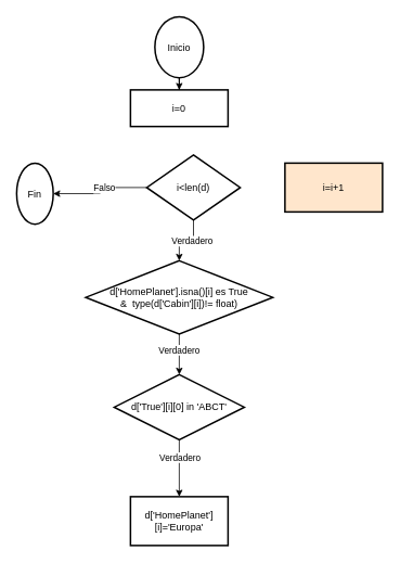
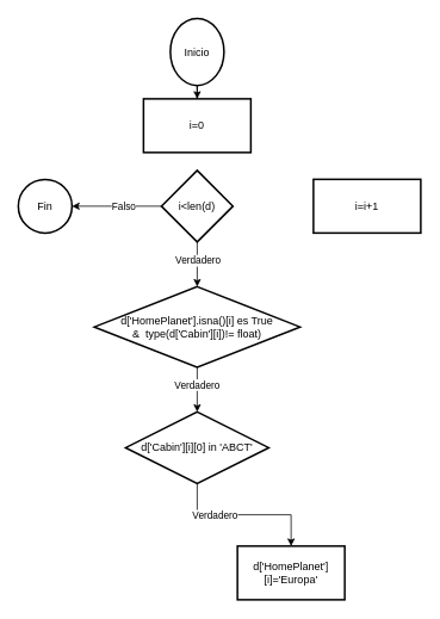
- <mxCell id="4" value="i=0" style="whiteSpace=wrap;html=1;strokeWidth=2;" vertex="1" parent="1"><mxGeometry x="160" y="110" width="120" height="45" as="geometry" /></mxCell>
+ <mxCell id="4" value="i=0" style="whiteSpace=wrap;html=1;strokeWidth=2;" vertex="1" parent="1"><mxGeometry x="160" y="110" width="120" height="60" as="geometry" /></mxCell>
- <mxCell id="9" value="i&amp;lt;len(d)" style="rhombus;whiteSpace=wrap;html=1;strokeWidth=2;" vertex="1" parent="1"><mxGeometry x="180" y="190" width="115" height="80" as="geometry" /></mxCell>
+ <mxCell id="9" value="i&amp;lt;len(d)" style="rhombus;whiteSpace=wrap;html=1;strokeWidth=2;" vertex="1" parent="1"><mxGeometry x="180" y="190" width="80" height="80" as="geometry" /></mxCell>
- <mxCell id="14" value="i=i+1" style="whiteSpace=wrap;html=1;strokeWidth=2;fillColor=#ffe6cc;" vertex="1" parent="1"><mxGeometry x="350" y="200" width="120" height="60" as="geometry" /></mxCell>
+ <mxCell id="14" value="i=i+1" style="whiteSpace=wrap;html=1;strokeWidth=2;" vertex="1" parent="1"><mxGeometry x="350" y="200" width="120" height="60" as="geometry" /></mxCell>
- <mxCell id="10" value="Fin" style="strokeWidth=2;html=1;shape=mxgraph.flowchart.start_2;whiteSpace=wrap;" vertex="1" parent="1"><mxGeometry x="20" y="200" width="45" height="75" as="geometry" /></mxCell>
+ <mxCell id="10" value="Fin" style="strokeWidth=2;html=1;shape=mxgraph.flowchart.start_2;whiteSpace=wrap;" vertex="1" parent="1"><mxGeometry x="20" y="200" width="60" height="60" as="geometry" /></mxCell>
- <mxCell id="17" value="&lt;span style=&quot;font-size: 12px;&quot;&gt;d['True'][i][0] in 'ABCT'&lt;/span&gt;" style="rhombus;whiteSpace=wrap;html=1;strokeWidth=2;" vertex="1" parent="1"><mxGeometry x="140" y="460" width="160" height="80" as="geometry" /></mxCell>
+ <mxCell id="17" value="&lt;span style=&quot;font-size: 12px;&quot;&gt;d['Cabin'][i][0] in 'ABCT'&lt;/span&gt;" style="rhombus;whiteSpace=wrap;html=1;strokeWidth=2;" vertex="1" parent="1"><mxGeometry x="140" y="460" width="160" height="80" as="geometry" /></mxCell>
- <mxCell id="18" value="&lt;div&gt;&lt;span style=&quot;font-size: 12px;&quot;&gt;d['HomePlanet'][i]='Europa'&lt;/span&gt;&lt;/div&gt;" style="whiteSpace=wrap;html=1;strokeWidth=2;" vertex="1" parent="1"><mxGeometry x="160" y="610" width="120" height="60" as="geometry" /></mxCell>
+ <mxCell id="18" value="&lt;div&gt;&lt;span style=&quot;font-size: 12px;&quot;&gt;d['HomePlanet'][i]='Europa'&lt;/span&gt;&lt;/div&gt;" style="whiteSpace=wrap;html=1;strokeWidth=2;" vertex="1" parent="1"><mxGeometry x="265" y="610" width="120" height="60" as="geometry" /></mxCell>
